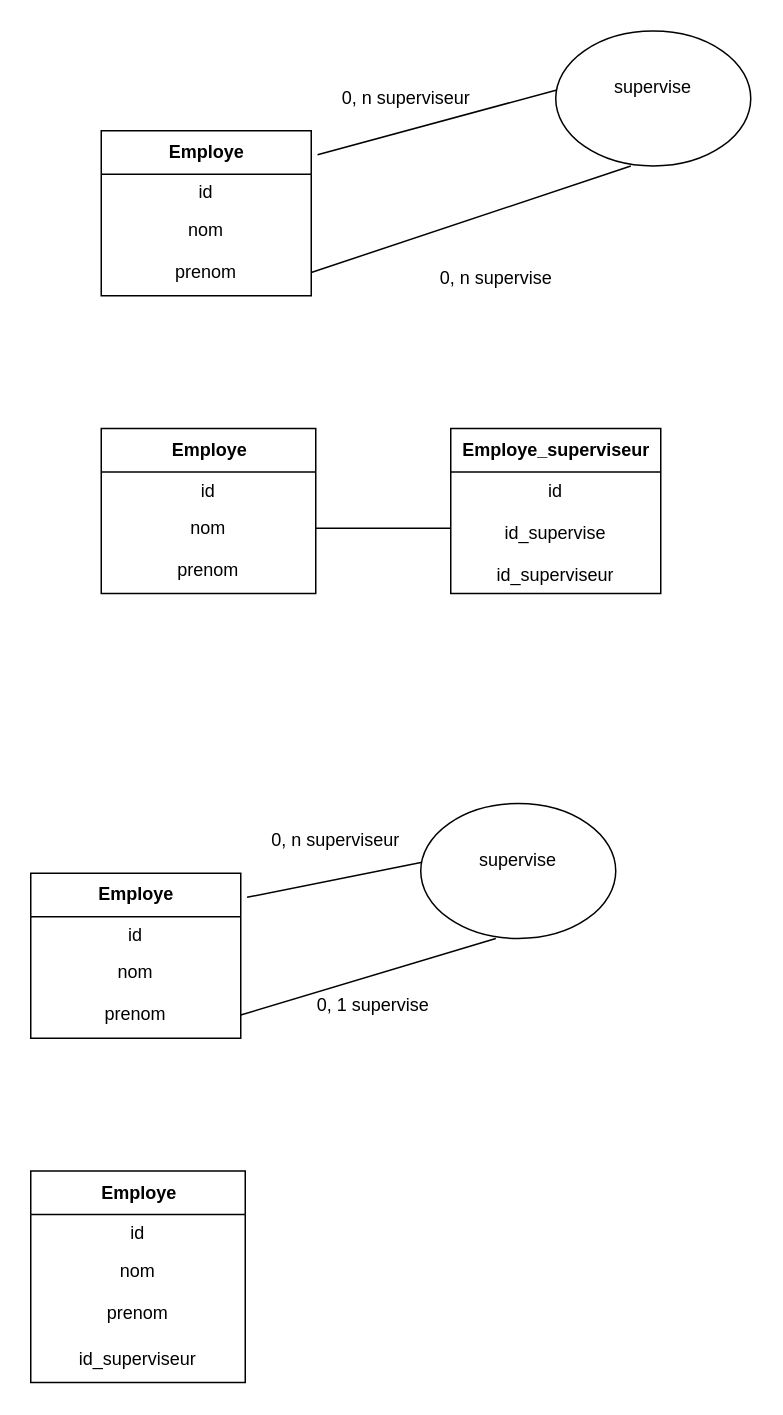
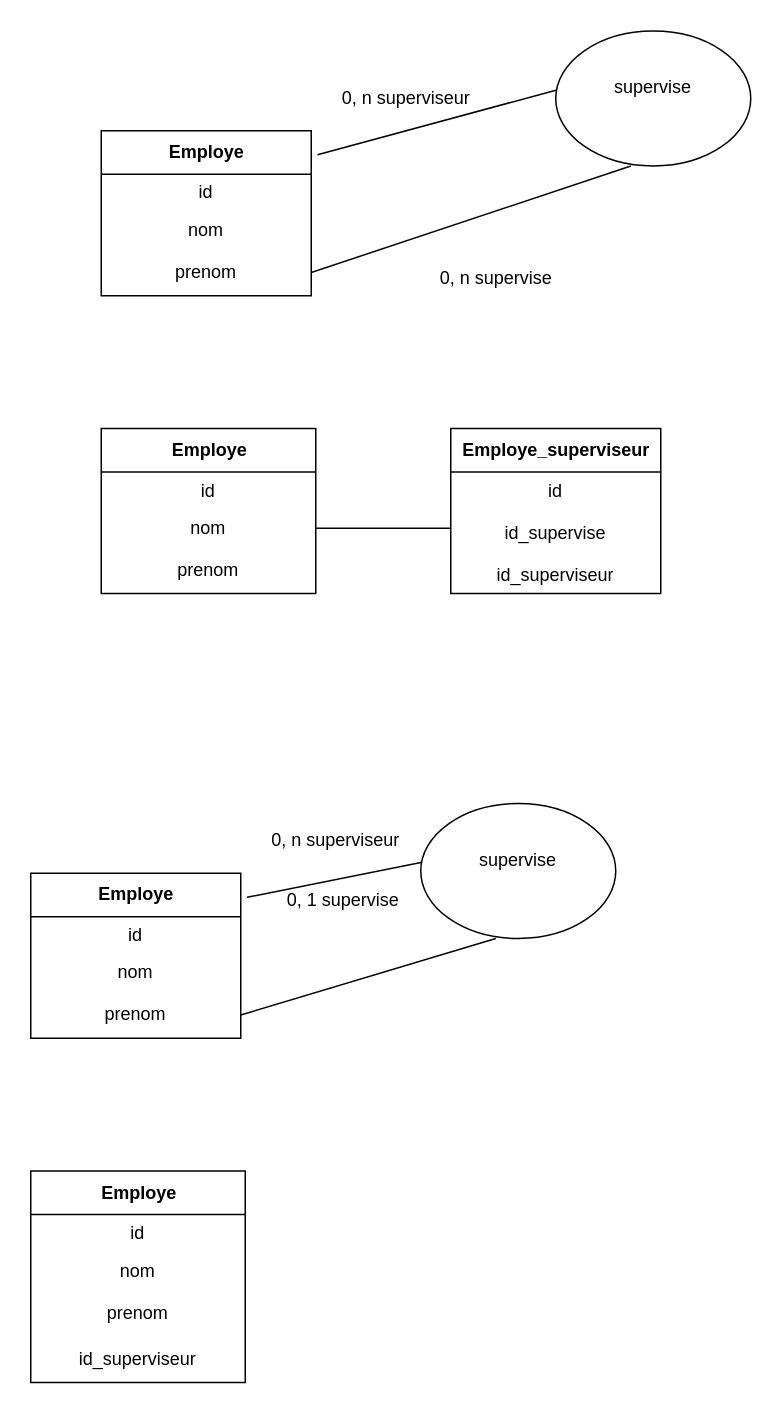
- <mxCell id="28" value="0, 1 supervise" style="text;html=1;resizable=0;autosize=1;align=center;verticalAlign=middle;points=[];fillColor=none;strokeColor=none;rounded=0;" vertex="1" parent="1"><mxGeometry x="203" y="660" width="90" height="20" as="geometry" /></mxCell>
+ <mxCell id="28" value="0, 1 supervise" style="text;html=1;resizable=0;autosize=1;align=center;verticalAlign=middle;points=[];fillColor=none;strokeColor=none;rounded=0;" vertex="1" parent="1"><mxGeometry x="183" y="590" width="90" height="20" as="geometry" /></mxCell>
